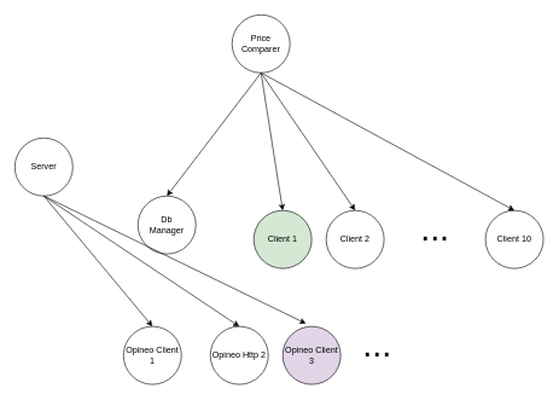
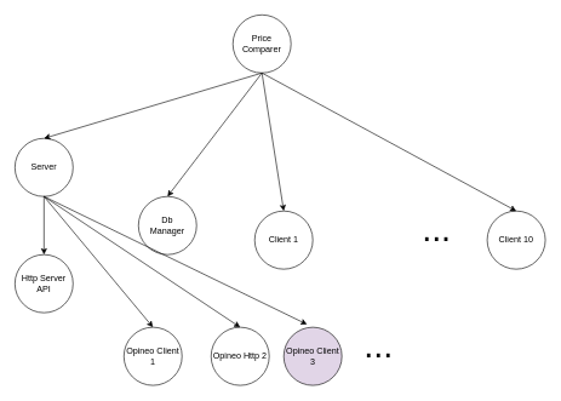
+ <mxCell id="8" value="" style="endArrow=classic;html=1;exitX=0.5;exitY=1;exitDx=0;exitDy=0;entryX=0.5;entryY=0;entryDx=0;entryDy=0;" edge="1" parent="1" source="4" target="5"><mxGeometry width="50" height="50" relative="1" as="geometry"><mxPoint x="340" y="370" as="sourcePoint" /><mxPoint x="390" y="320" as="targetPoint" /></mxGeometry></mxCell>
- <mxCell id="10" value="" style="endArrow=classic;html=1;exitX=0.5;exitY=1;exitDx=0;exitDy=0;entryX=0.5;entryY=0;entryDx=0;entryDy=0;" edge="1" parent="1" source="4" target="2"><mxGeometry width="50" height="50" relative="1" as="geometry"><mxPoint x="340" y="370" as="sourcePoint" /><mxPoint x="390" y="320" as="targetPoint" /></mxGeometry></mxCell>
- <mxCell id="3" value="Client 1" style="ellipse;whiteSpace=wrap;html=1;aspect=fixed;fillColor=#d5e8d4;" vertex="1" parent="1"><mxGeometry x="350" y="290" width="80" height="80" as="geometry" /></mxCell>
+ <mxCell id="3" value="Client 1" style="ellipse;whiteSpace=wrap;html=1;aspect=fixed;" vertex="1" parent="1"><mxGeometry x="350" y="290" width="80" height="80" as="geometry" /></mxCell>
- <mxCell id="2" value="Client 2" style="ellipse;whiteSpace=wrap;html=1;aspect=fixed;" vertex="1" parent="1"><mxGeometry x="450" y="290" width="80" height="80" as="geometry" /></mxCell>
+ <mxCell id="15" value="" style="endArrow=classic;html=1;exitX=0.5;exitY=1;exitDx=0;exitDy=0;entryX=0.5;entryY=0;entryDx=0;entryDy=0;" edge="1" parent="1" source="5" target="14"><mxGeometry width="50" height="50" relative="1" as="geometry"><mxPoint x="340" y="370" as="sourcePoint" /><mxPoint x="390" y="320" as="targetPoint" /></mxGeometry></mxCell>
+ <mxCell id="14" value="Http Server API" style="ellipse;whiteSpace=wrap;html=1;aspect=fixed;" vertex="1" parent="1"><mxGeometry x="20" y="350" width="80" height="80" as="geometry" /></mxCell>
